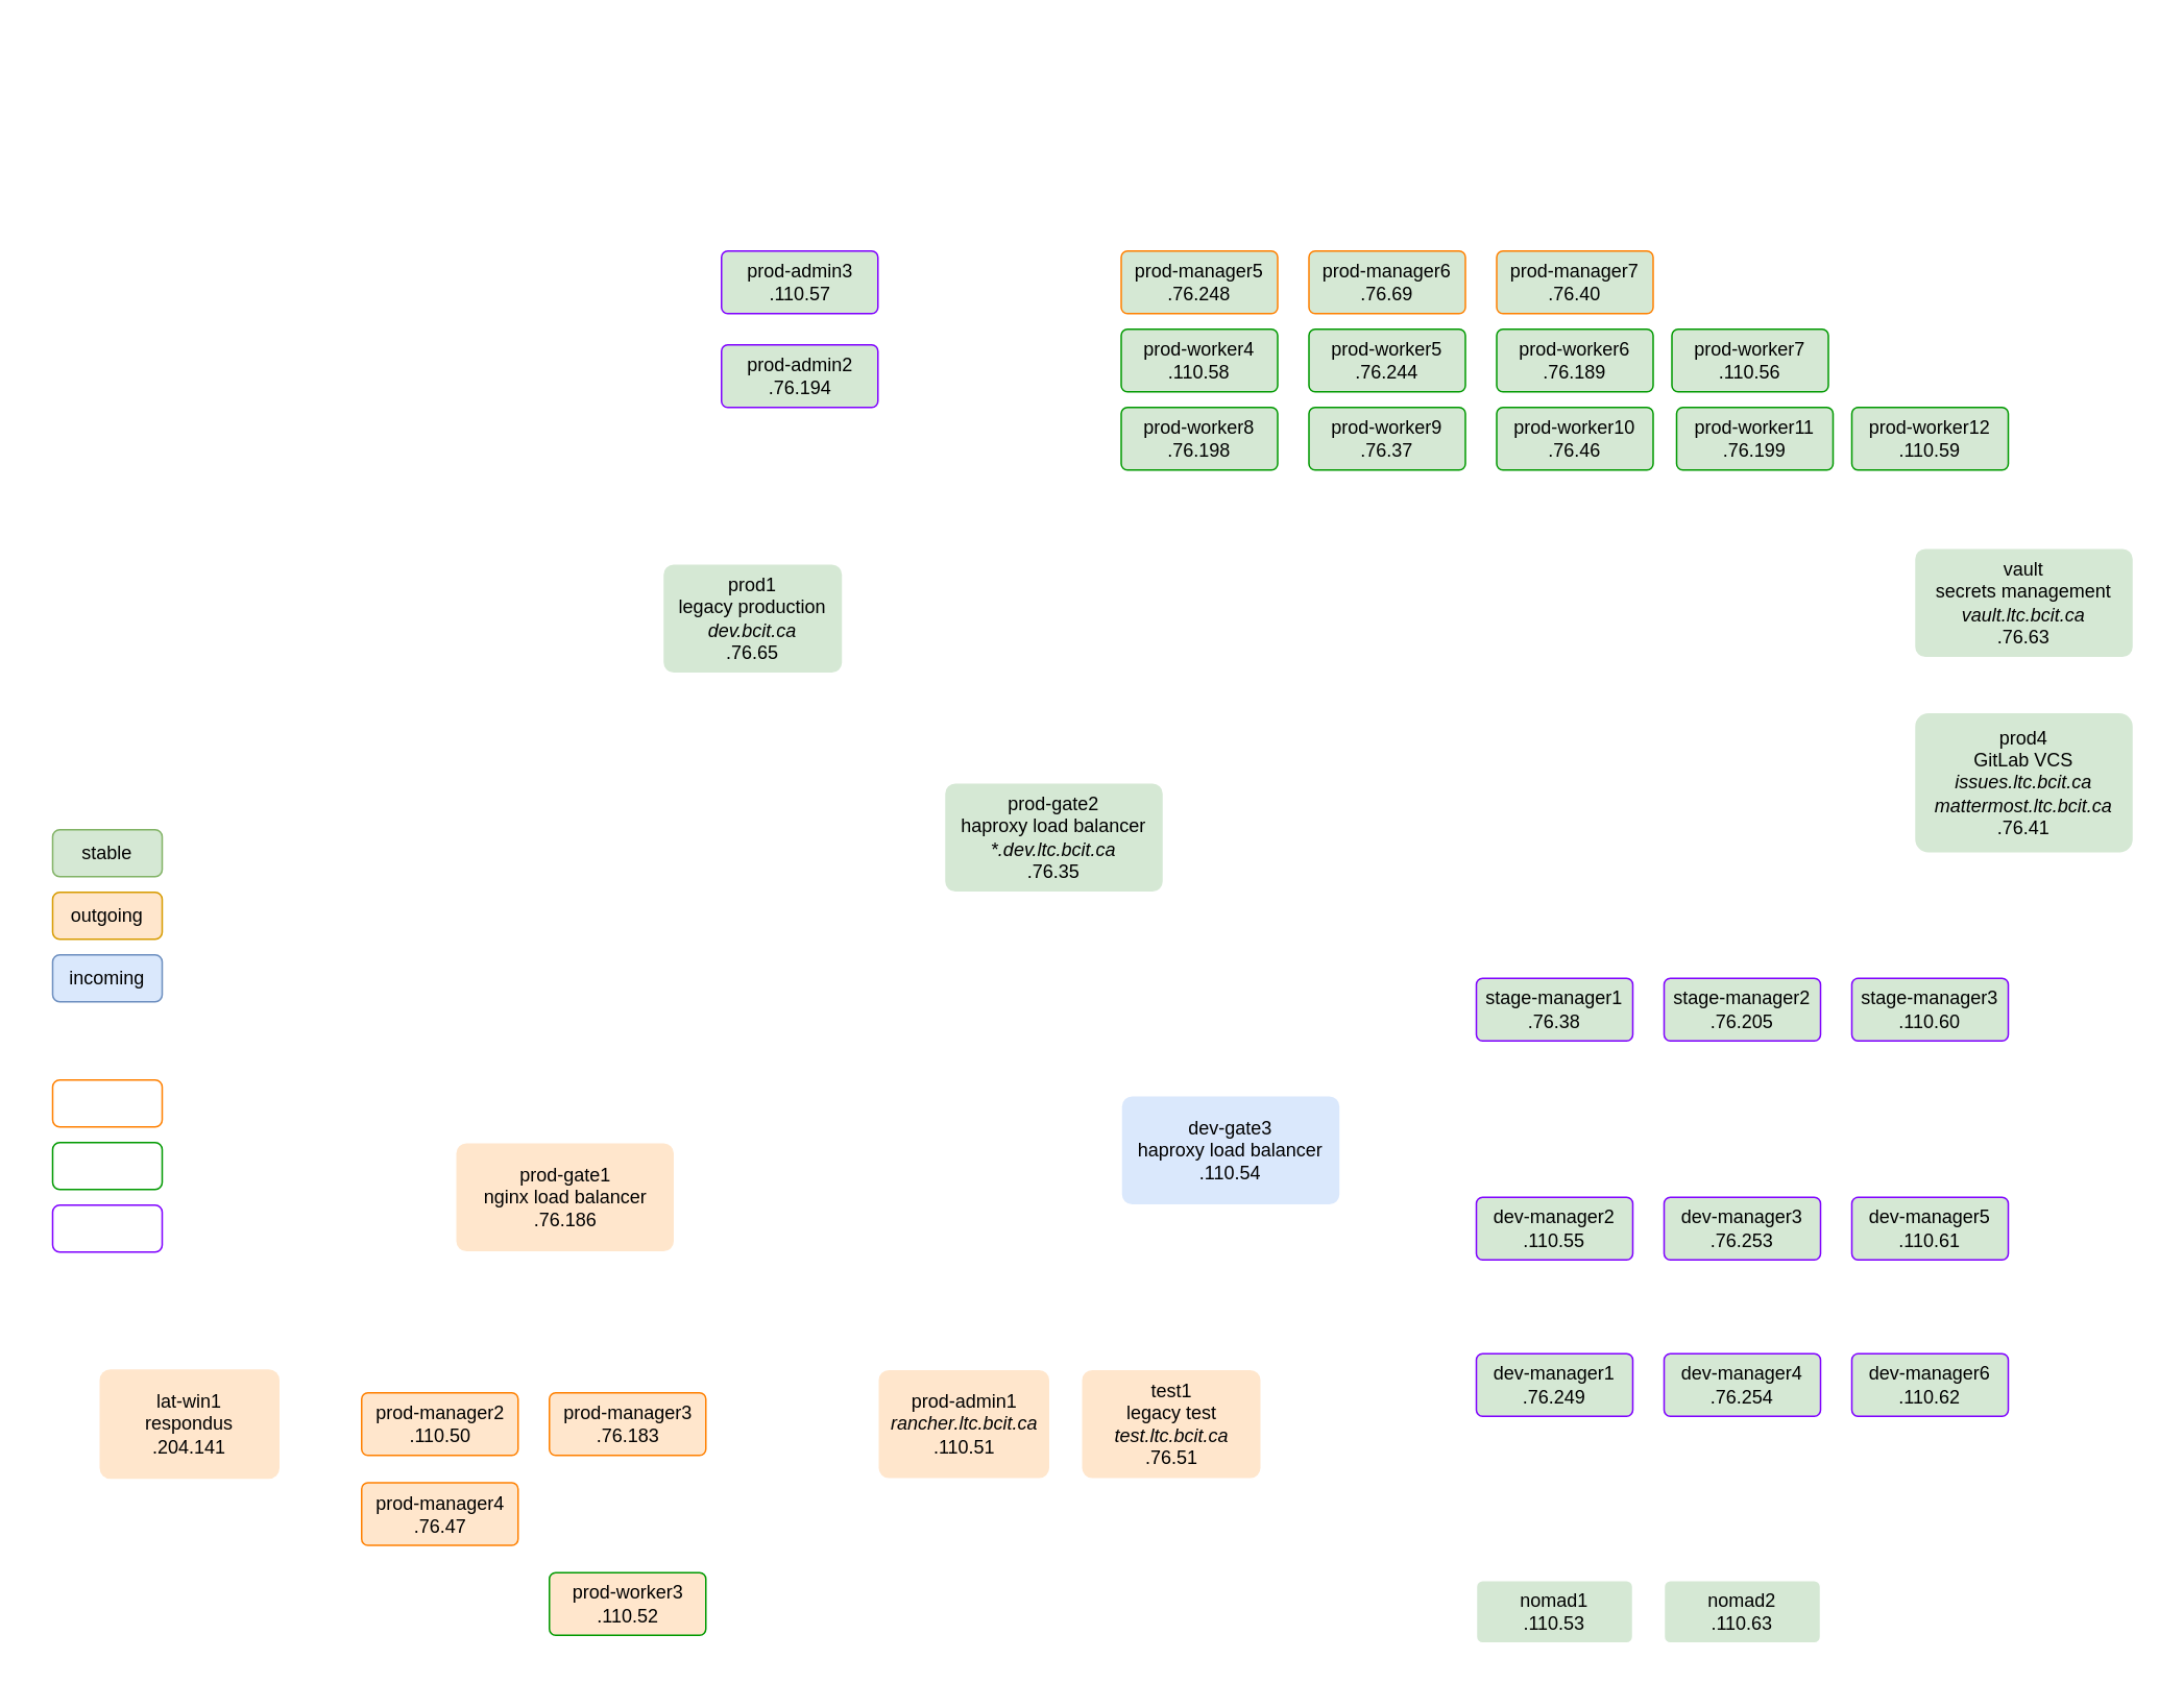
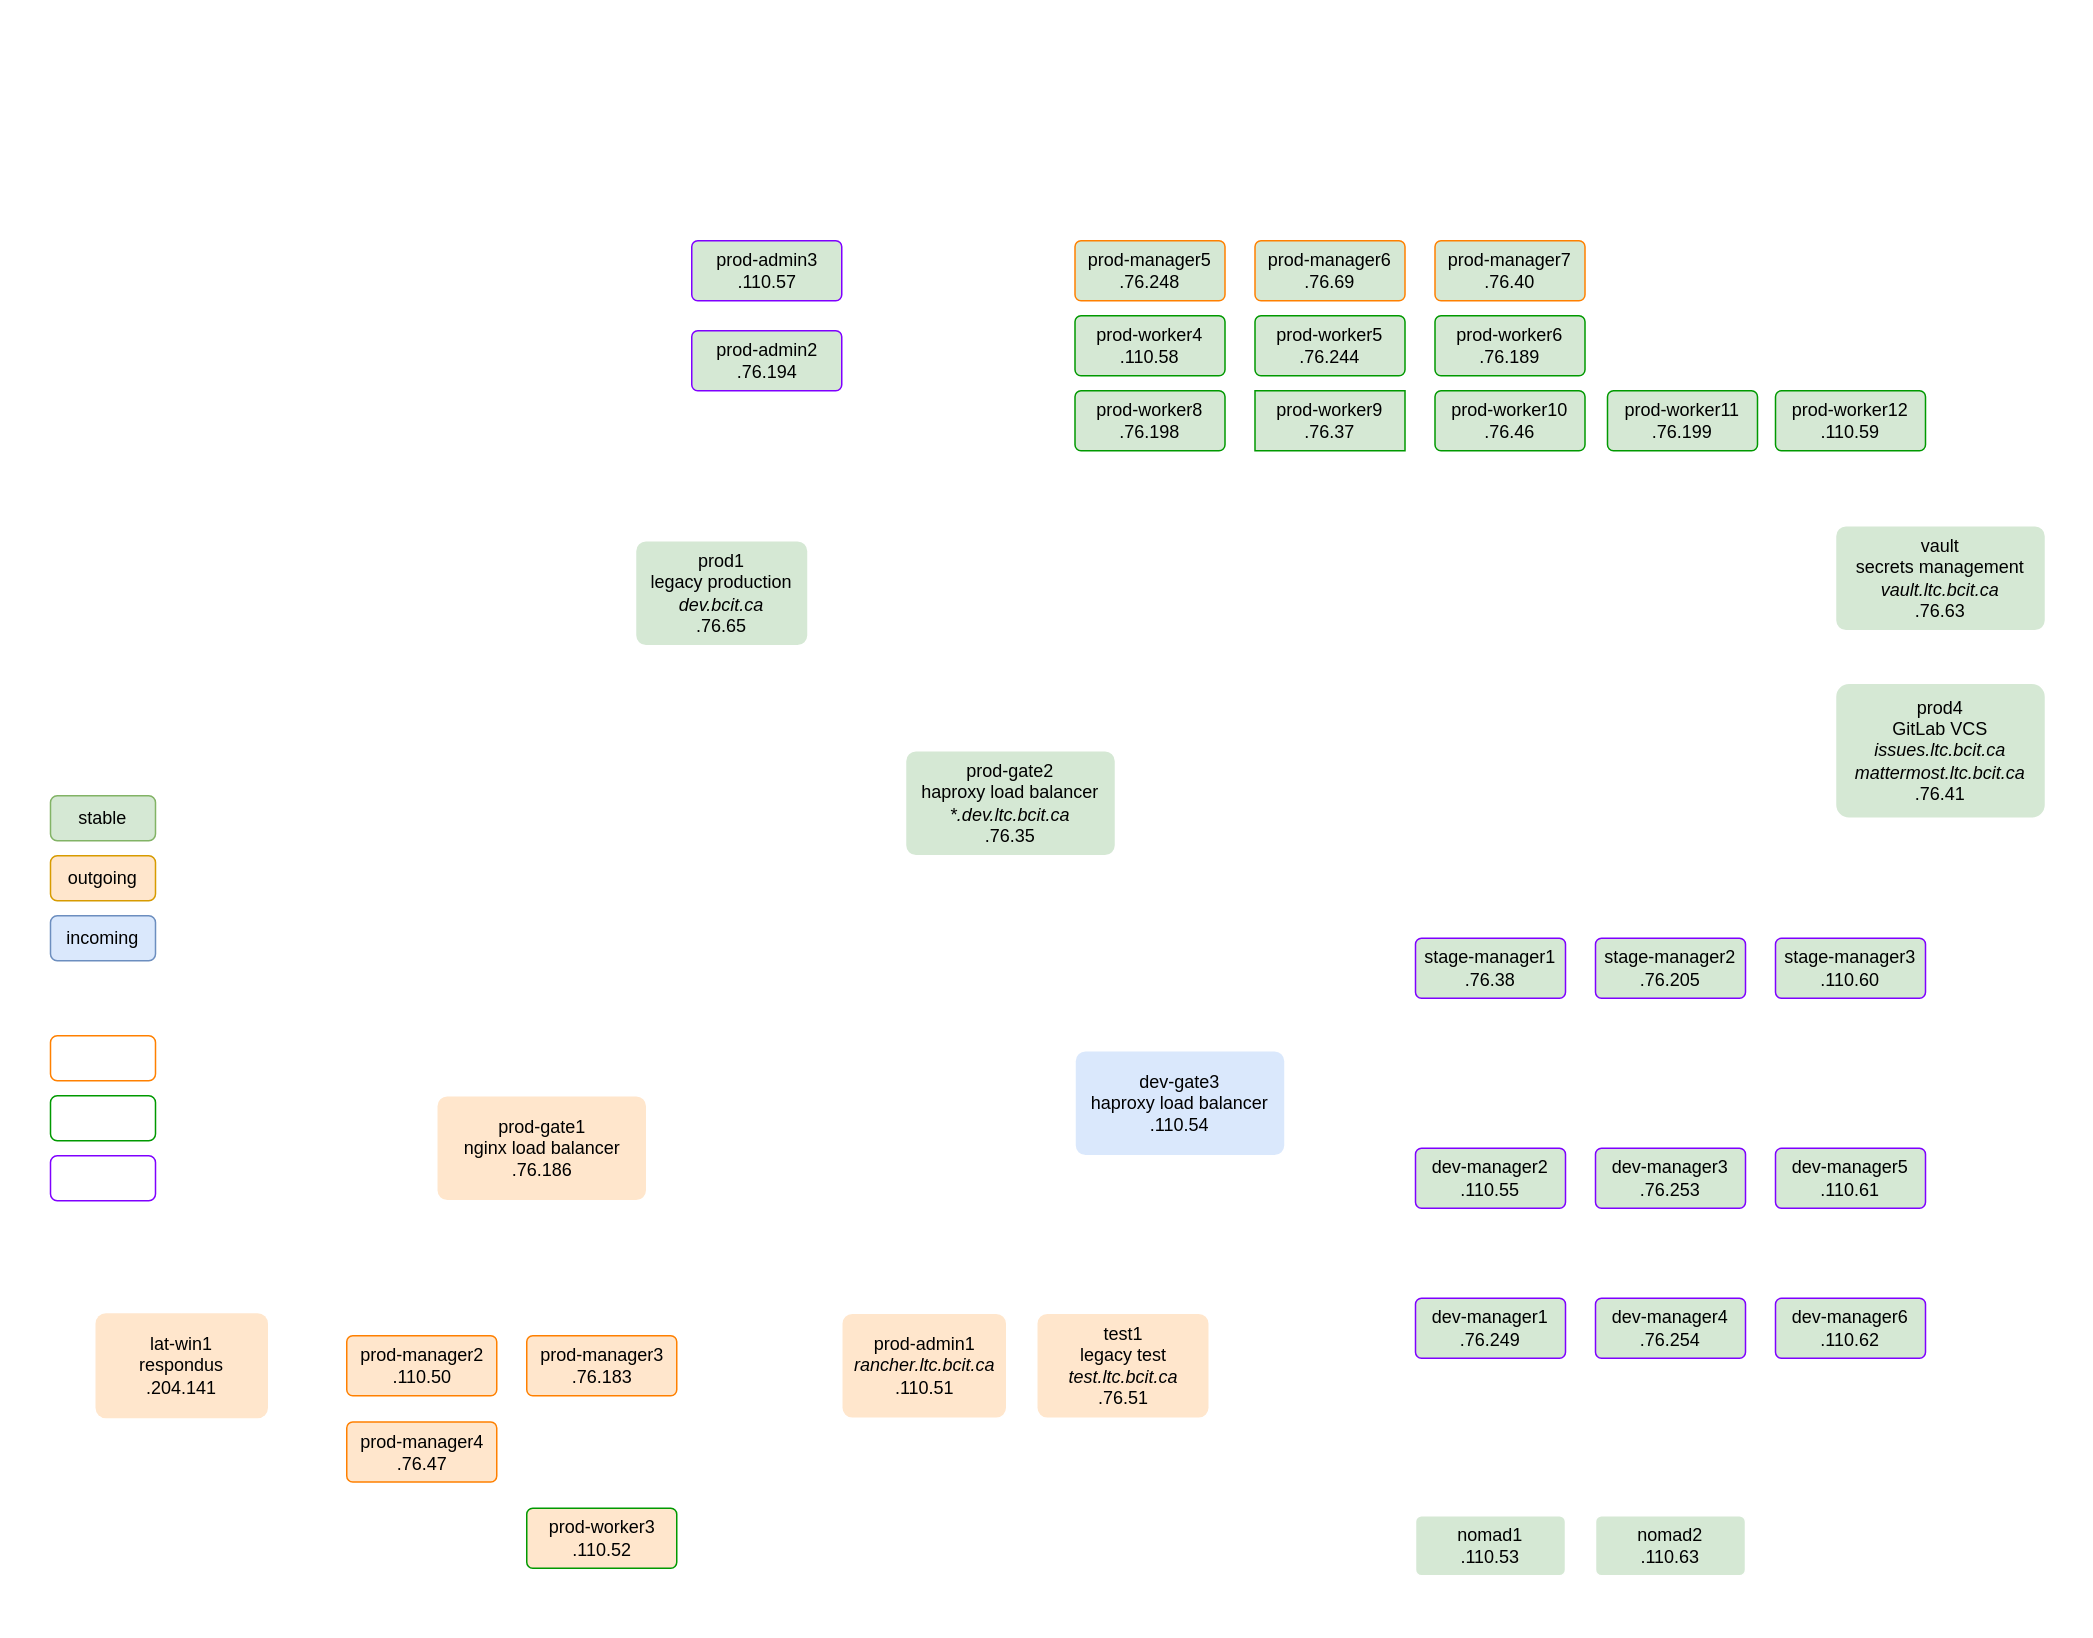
- <mxCell id="20" value="prod-worker7&lt;br&gt;.110.56" style="rounded=1;arcSize=10;whiteSpace=wrap;html=1;align=center;fillColor=#d5e8d4;strokeColor=#009900;fontColor=#000000;" parent="1" vertex="1"><mxGeometry x="1068" y="210" width="100" height="40" as="geometry" /></mxCell>
- <mxCell id="35" value="prod-worker9&lt;br&gt;.76.37" style="rounded=1;arcSize=10;whiteSpace=wrap;html=1;align=center;fillColor=#d5e8d4;strokeColor=#009900;fontColor=#000000;" parent="1" vertex="1"><mxGeometry x="836" y="260" width="100" height="40" as="geometry" /></mxCell>
+ <mxCell id="35" value="prod-worker9&lt;br&gt;.76.37" style="arcSize=10;whiteSpace=wrap;html=1;align=center;fillColor=#d5e8d4;strokeColor=#009900;fontColor=#000000;rounded=0;" parent="1" vertex="1"><mxGeometry x="836" y="260" width="100" height="40" as="geometry" /></mxCell>
